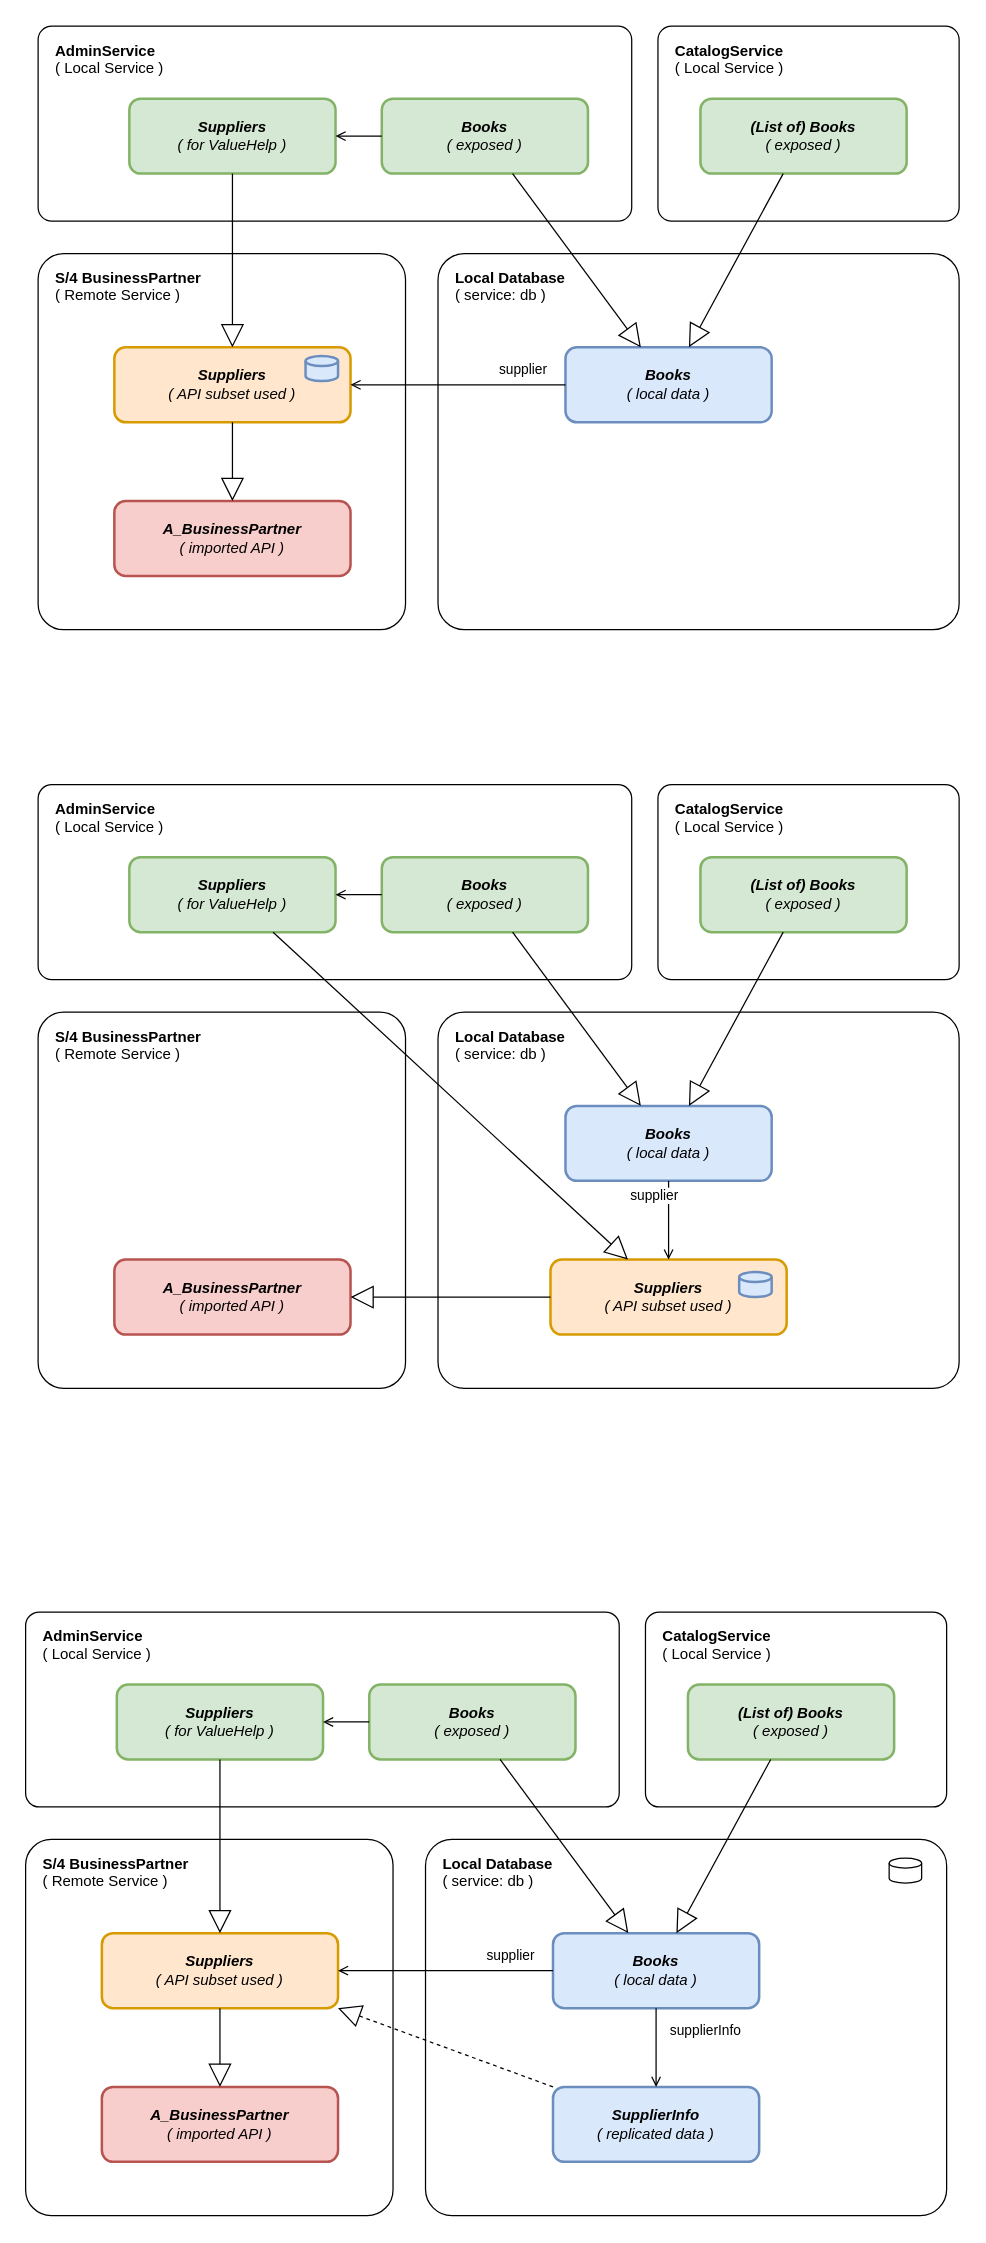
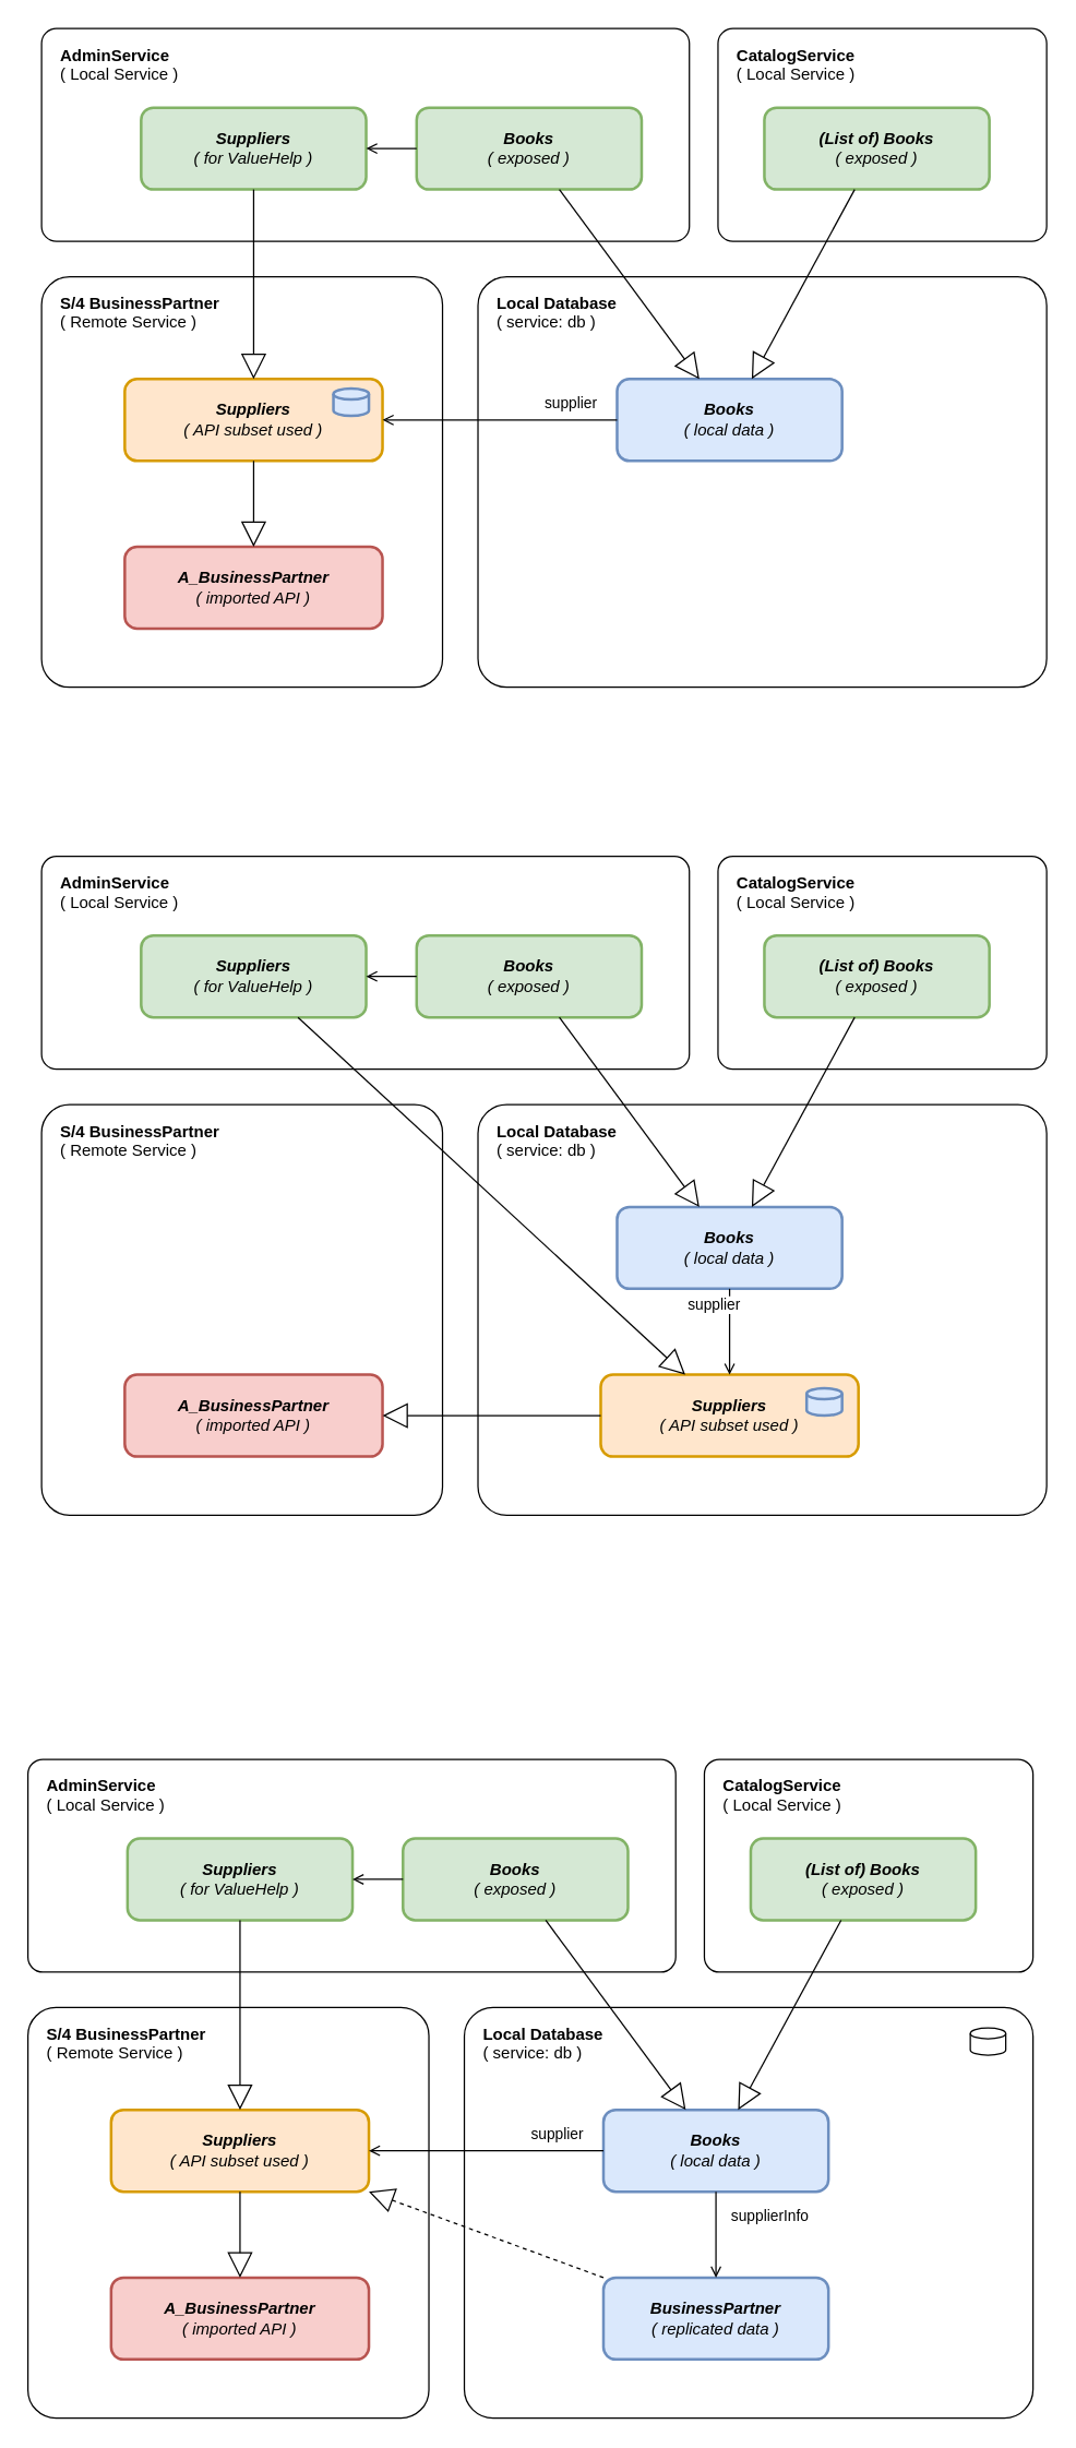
- <mxCell id="10" value="&lt;b&gt;SupplierInfo&lt;br&gt;&lt;/b&gt;&lt;div&gt;&lt;span&gt;( replicated data )&lt;/span&gt;&lt;/div&gt;" style="rounded=1;whiteSpace=wrap;html=1;sketch=0;align=center;fontStyle=2;fillColor=#dae8fc;strokeColor=#6c8ebf;strokeWidth=2;" vertex="1" parent="1"><mxGeometry x="442" y="1669" width="165" height="60" as="geometry" /></mxCell>
+ <mxCell id="10" value="&lt;b&gt;BusinessPartner&lt;br&gt;&lt;/b&gt;&lt;div&gt;&lt;span&gt;( replicated data )&lt;/span&gt;&lt;/div&gt;" style="rounded=1;whiteSpace=wrap;html=1;sketch=0;align=center;fontStyle=2;fillColor=#dae8fc;strokeColor=#6c8ebf;strokeWidth=2;" vertex="1" parent="1"><mxGeometry x="442" y="1669" width="165" height="60" as="geometry" /></mxCell>
